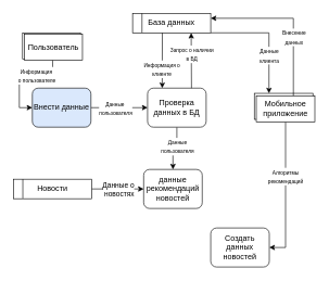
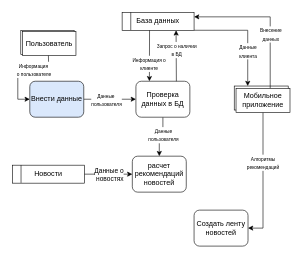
- <mxCell id="4" value="данные рекомендаций новостей" style="rounded=1;whiteSpace=wrap;html=1;" parent="1" vertex="1"><mxGeometry x="220" y="260" width="90" height="60" as="geometry" /></mxCell>
+ <mxCell id="4" value="расчет рекомендаций новостей" style="rounded=1;whiteSpace=wrap;html=1;" parent="1" vertex="1"><mxGeometry x="220" y="260" width="90" height="60" as="geometry" /></mxCell>
- <mxCell id="9" value="Создать данных новостей" style="rounded=1;whiteSpace=wrap;html=1;" parent="1" vertex="1"><mxGeometry x="323" y="350" width="90" height="60" as="geometry" /></mxCell>
+ <mxCell id="9" value="Создать ленту новостей" style="rounded=1;whiteSpace=wrap;html=1;" parent="1" vertex="1"><mxGeometry x="323" y="350" width="90" height="60" as="geometry" /></mxCell>
